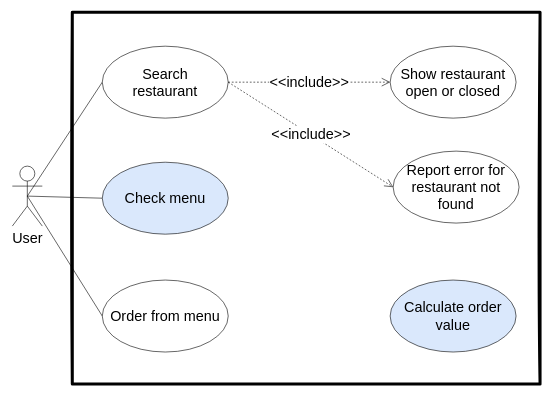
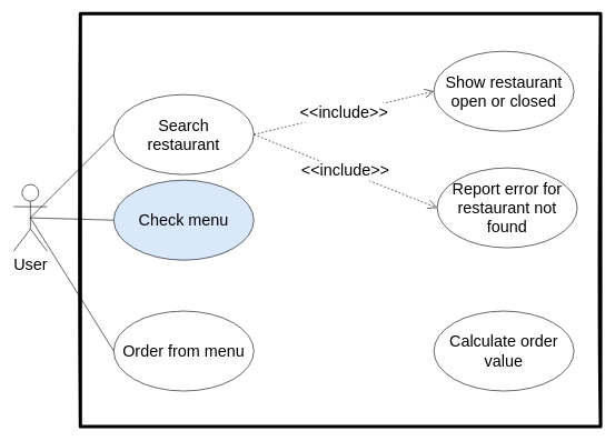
- <mxCell id="7" value="&lt;font style=&quot;font-size: 24px&quot; color=&quot;#000000&quot;&gt;Search &lt;br&gt;restaurant&lt;/font&gt;" style="ellipse;whiteSpace=wrap;html=1;" parent="1" vertex="1"><mxGeometry x="170" y="76.5" width="210" height="120" as="geometry" /></mxCell>
+ <mxCell id="7" value="&lt;font style=&quot;font-size: 24px&quot; color=&quot;#000000&quot;&gt;Search &lt;br&gt;restaurant&lt;/font&gt;" style="ellipse;whiteSpace=wrap;html=1;" parent="1" vertex="1"><mxGeometry x="170" y="141.5" width="210" height="120" as="geometry" /></mxCell>
- <mxCell id="11" value="&lt;font color=&quot;#000000&quot;&gt;&lt;span style=&quot;font-size: 24px&quot;&gt;Calculate order&lt;br&gt;value&lt;br&gt;&lt;/span&gt;&lt;/font&gt;" style="ellipse;whiteSpace=wrap;html=1;fillColor=#dae8fc;" parent="1" vertex="1"><mxGeometry x="650" y="466.5" width="210" height="120" as="geometry" /></mxCell>
+ <mxCell id="11" value="&lt;font color=&quot;#000000&quot;&gt;&lt;span style=&quot;font-size: 24px&quot;&gt;Calculate order&lt;br&gt;value&lt;br&gt;&lt;/span&gt;&lt;/font&gt;" style="ellipse;whiteSpace=wrap;html=1;" parent="1" vertex="1"><mxGeometry x="650" y="466.5" width="210" height="120" as="geometry" /></mxCell>
